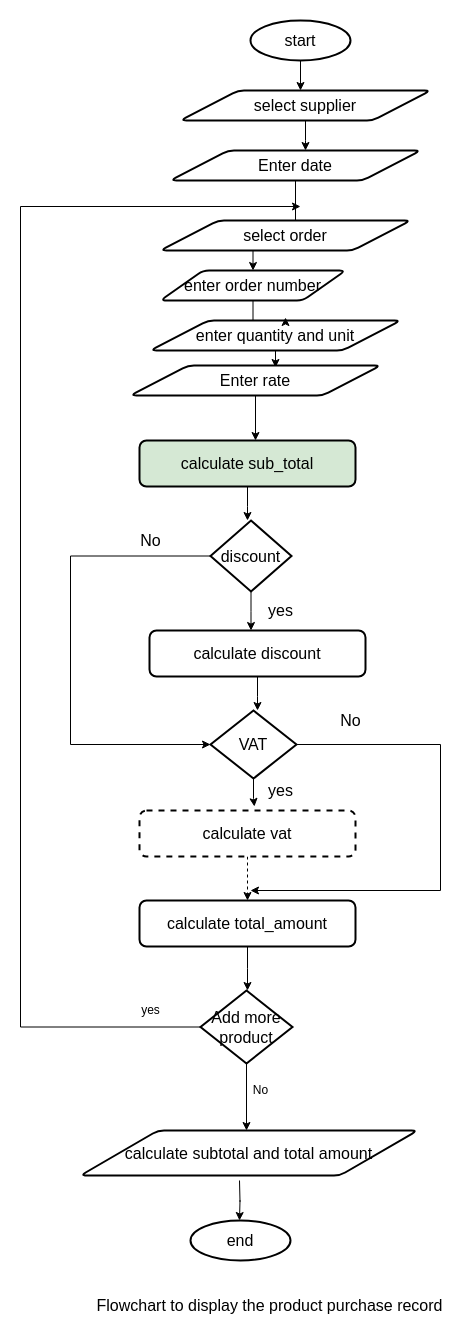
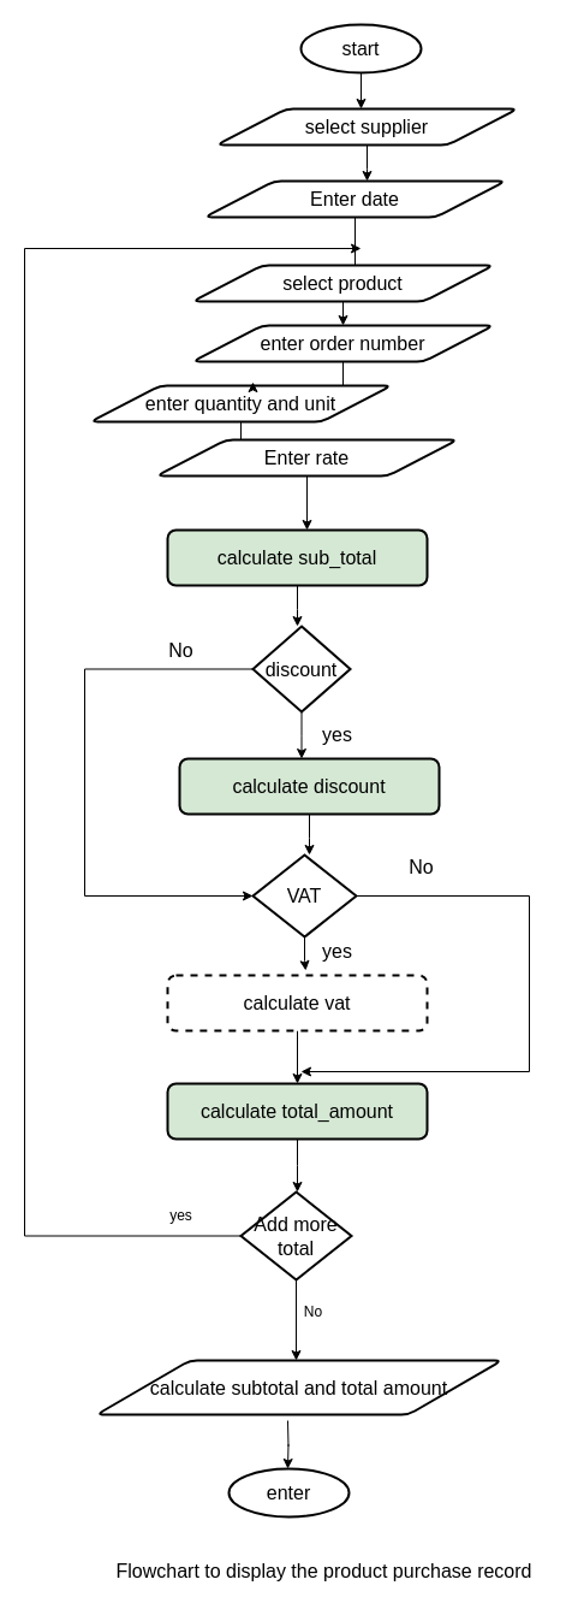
- <mxCell id="8" value="select order" style="shape=parallelogram;html=1;strokeWidth=2;perimeter=parallelogramPerimeter;whiteSpace=wrap;rounded=1;arcSize=12;size=0.23;fontSize=16;" vertex="1" parent="1"><mxGeometry x="160" y="220" width="250" height="30" as="geometry" /></mxCell>
+ <mxCell id="8" value="select product" style="shape=parallelogram;html=1;strokeWidth=2;perimeter=parallelogramPerimeter;whiteSpace=wrap;rounded=1;arcSize=12;size=0.23;fontSize=16;" vertex="1" parent="1"><mxGeometry x="160" y="220" width="250" height="30" as="geometry" /></mxCell>
- <mxCell id="42" value="enter order number" style="shape=parallelogram;html=1;strokeWidth=2;perimeter=parallelogramPerimeter;whiteSpace=wrap;rounded=1;arcSize=12;size=0.23;fontSize=16;" vertex="1" parent="1"><mxGeometry x="160" y="270" width="185" height="30" as="geometry" /></mxCell>
+ <mxCell id="42" value="enter order number" style="shape=parallelogram;html=1;strokeWidth=2;perimeter=parallelogramPerimeter;whiteSpace=wrap;rounded=1;arcSize=12;size=0.23;fontSize=16;" vertex="1" parent="1"><mxGeometry x="160" y="270" width="250" height="30" as="geometry" /></mxCell>
- <mxCell id="10" value="enter quantity and unit" style="shape=parallelogram;html=1;strokeWidth=2;perimeter=parallelogramPerimeter;whiteSpace=wrap;rounded=1;arcSize=12;size=0.23;fontSize=16;" vertex="1" parent="1"><mxGeometry x="150" y="320" width="250" height="30" as="geometry" /></mxCell>
+ <mxCell id="10" value="enter quantity and unit" style="shape=parallelogram;html=1;strokeWidth=2;perimeter=parallelogramPerimeter;whiteSpace=wrap;rounded=1;arcSize=12;size=0.23;fontSize=16;" vertex="1" parent="1"><mxGeometry x="75" y="320" width="250" height="30" as="geometry" /></mxCell>
- <mxCell id="19" value="calculate discount" style="rounded=1;whiteSpace=wrap;html=1;absoluteArcSize=1;arcSize=14;strokeWidth=2;fontSize=16;" vertex="1" parent="1"><mxGeometry x="149" y="630" width="216" height="46" as="geometry" /></mxCell>
+ <mxCell id="19" value="calculate discount" style="rounded=1;whiteSpace=wrap;html=1;absoluteArcSize=1;arcSize=14;strokeWidth=2;fontSize=16;fillColor=#d5e8d4;" vertex="1" parent="1"><mxGeometry x="149" y="630" width="216" height="46" as="geometry" /></mxCell>
- <mxCell id="23" style="edgeStyle=orthogonalEdgeStyle;rounded=0;orthogonalLoop=1;jettySize=auto;html=1;entryX=0.5;entryY=0;entryDx=0;entryDy=0;fontSize=16;dashed=1;" edge="1" parent="1" source="24" target="26"><mxGeometry relative="1" as="geometry" /></mxCell>
+ <mxCell id="23" style="edgeStyle=orthogonalEdgeStyle;rounded=0;orthogonalLoop=1;jettySize=auto;html=1;entryX=0.5;entryY=0;entryDx=0;entryDy=0;fontSize=16;" edge="1" parent="1" source="24" target="26"><mxGeometry relative="1" as="geometry" /></mxCell>
- <mxCell id="26" value="calculate total_amount" style="rounded=1;whiteSpace=wrap;html=1;absoluteArcSize=1;arcSize=14;strokeWidth=2;fontSize=16;" vertex="1" parent="1"><mxGeometry x="139" y="900" width="216" height="46" as="geometry" /></mxCell>
+ <mxCell id="26" value="calculate total_amount" style="rounded=1;whiteSpace=wrap;html=1;absoluteArcSize=1;arcSize=14;strokeWidth=2;fontSize=16;fillColor=#d5e8d4;" vertex="1" parent="1"><mxGeometry x="139" y="900" width="216" height="46" as="geometry" /></mxCell>
- <mxCell id="37" value="Add more product" style="strokeWidth=2;html=1;shape=mxgraph.flowchart.decision;whiteSpace=wrap;fontSize=16;" vertex="1" parent="1"><mxGeometry x="200" y="990" width="92" height="73" as="geometry" /></mxCell>
+ <mxCell id="37" value="Add more total" style="strokeWidth=2;html=1;shape=mxgraph.flowchart.decision;whiteSpace=wrap;fontSize=16;" vertex="1" parent="1"><mxGeometry x="200" y="990" width="92" height="73" as="geometry" /></mxCell>
- <mxCell id="29" value="&lt;font style=&quot;font-size: 16px&quot;&gt;end&lt;/font&gt;" style="strokeWidth=2;html=1;shape=mxgraph.flowchart.start_1;whiteSpace=wrap;" vertex="1" parent="1"><mxGeometry x="190" y="1220" width="100" height="40" as="geometry" /></mxCell>
+ <mxCell id="29" value="&lt;font style=&quot;font-size: 16px&quot;&gt;enter&lt;/font&gt;" style="strokeWidth=2;html=1;shape=mxgraph.flowchart.start_1;whiteSpace=wrap;" vertex="1" parent="1"><mxGeometry x="190" y="1220" width="100" height="40" as="geometry" /></mxCell>
